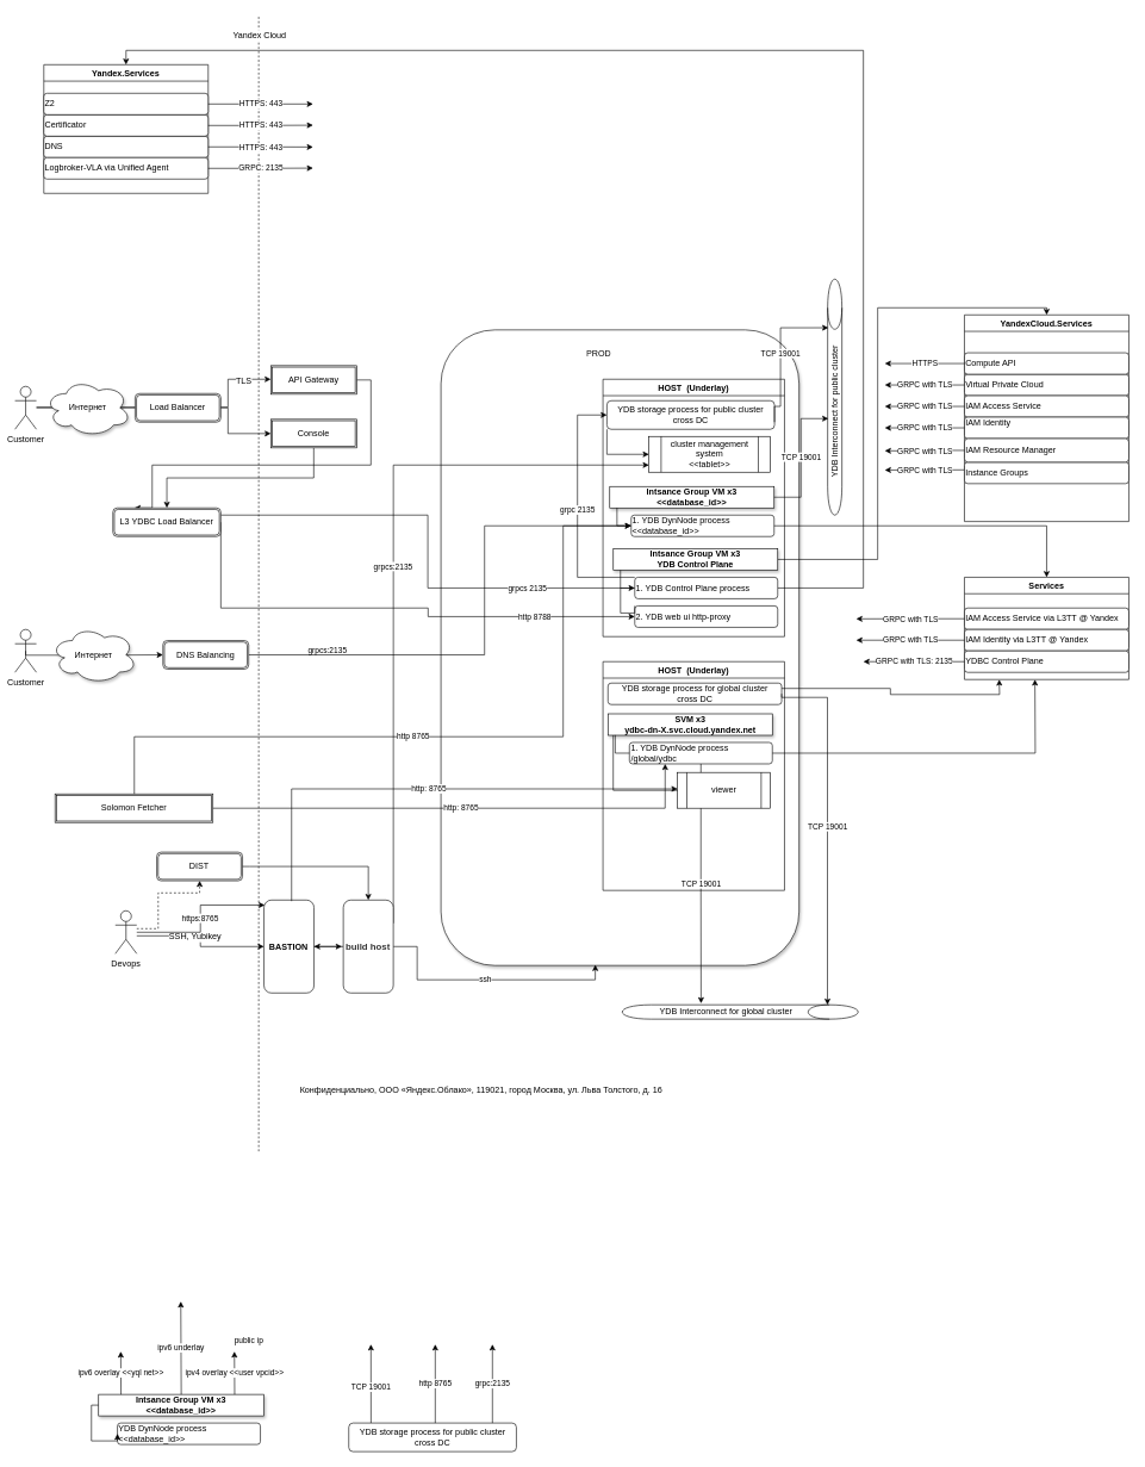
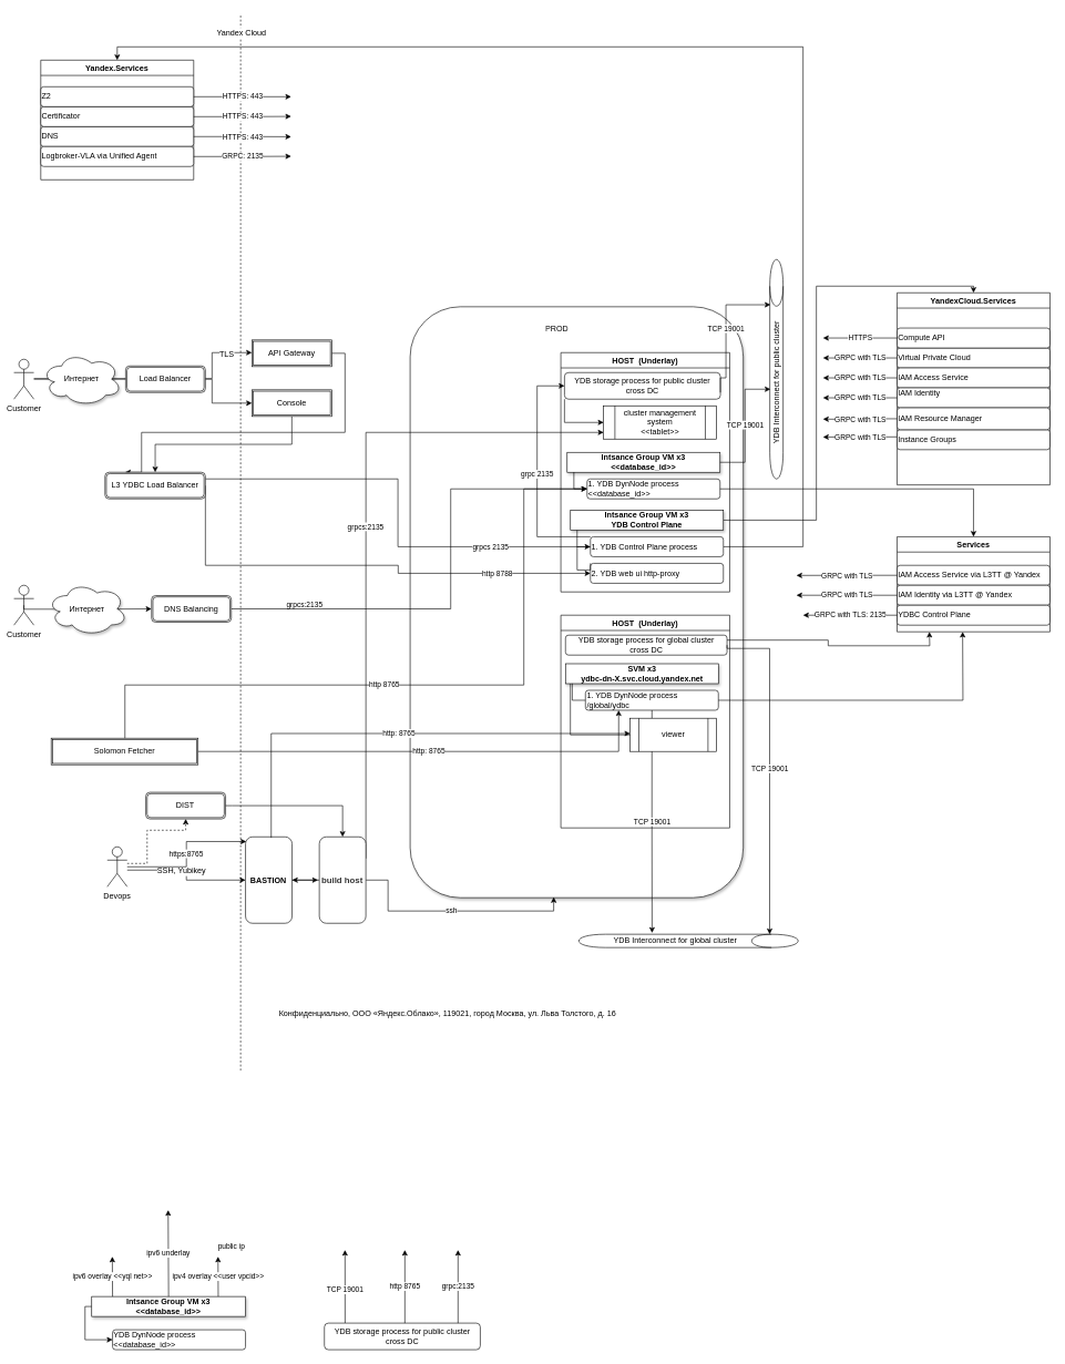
- <mxCell id="70" value="YDB DynNode process&lt;br&gt;&amp;lt;&amp;lt;database_id&amp;gt;&amp;gt;" style="rounded=1;whiteSpace=wrap;html=1;shadow=0;glass=0;comic=0;gradientColor=none;align=left;" parent="1" vertex="1"><mxGeometry x="163.36" y="1990" width="200" height="30" as="geometry" /></mxCell>
+ <mxCell id="70" value="YDB DynNode process&lt;br&gt;&amp;lt;&amp;lt;database_id&amp;gt;&amp;gt;" style="rounded=1;whiteSpace=wrap;html=1;shadow=0;glass=0;comic=0;gradientColor=none;align=left;" parent="1" vertex="1"><mxGeometry x="168.36" y="2000" width="200" height="30" as="geometry" /></mxCell>
